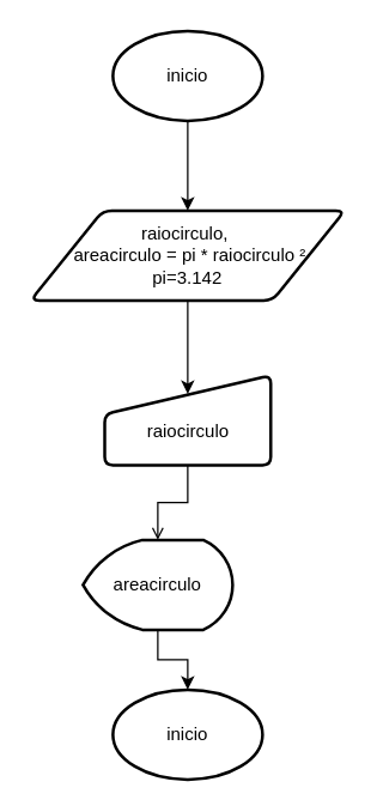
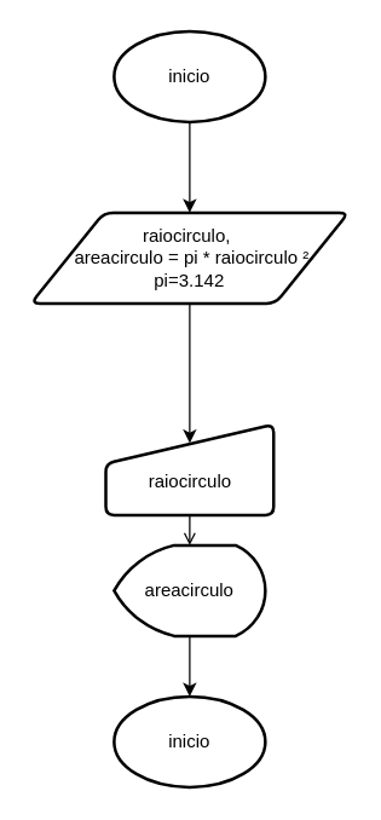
- <mxCell id="6" value="&lt;div&gt;&lt;span style=&quot;background-color: initial;&quot;&gt;&lt;br&gt;&lt;/span&gt;&lt;/div&gt;&lt;div&gt;&lt;span style=&quot;background-color: initial;&quot;&gt;raiocirculo&lt;/span&gt;&lt;br&gt;&lt;/div&gt;" style="html=1;strokeWidth=2;shape=manualInput;whiteSpace=wrap;rounded=1;size=26;arcSize=11;" vertex="1" parent="1"><mxGeometry x="69.5" y="250" width="111" height="60" as="geometry" /></mxCell>
+ <mxCell id="6" value="&lt;div&gt;&lt;span style=&quot;background-color: initial;&quot;&gt;&lt;br&gt;&lt;/span&gt;&lt;/div&gt;&lt;div&gt;&lt;span style=&quot;background-color: initial;&quot;&gt;raiocirculo&lt;/span&gt;&lt;br&gt;&lt;/div&gt;" style="html=1;strokeWidth=2;shape=manualInput;whiteSpace=wrap;rounded=1;size=26;arcSize=11;" vertex="1" parent="1"><mxGeometry x="69.5" y="280" width="111" height="60" as="geometry" /></mxCell>
- <mxCell id="8" value="areacirculo" style="strokeWidth=2;html=1;shape=mxgraph.flowchart.display;whiteSpace=wrap;" vertex="1" parent="1"><mxGeometry x="55" y="360" width="100" height="60" as="geometry" /></mxCell>
+ <mxCell id="8" value="areacirculo" style="strokeWidth=2;html=1;shape=mxgraph.flowchart.display;whiteSpace=wrap;" vertex="1" parent="1"><mxGeometry x="75" y="360" width="100" height="60" as="geometry" /></mxCell>
